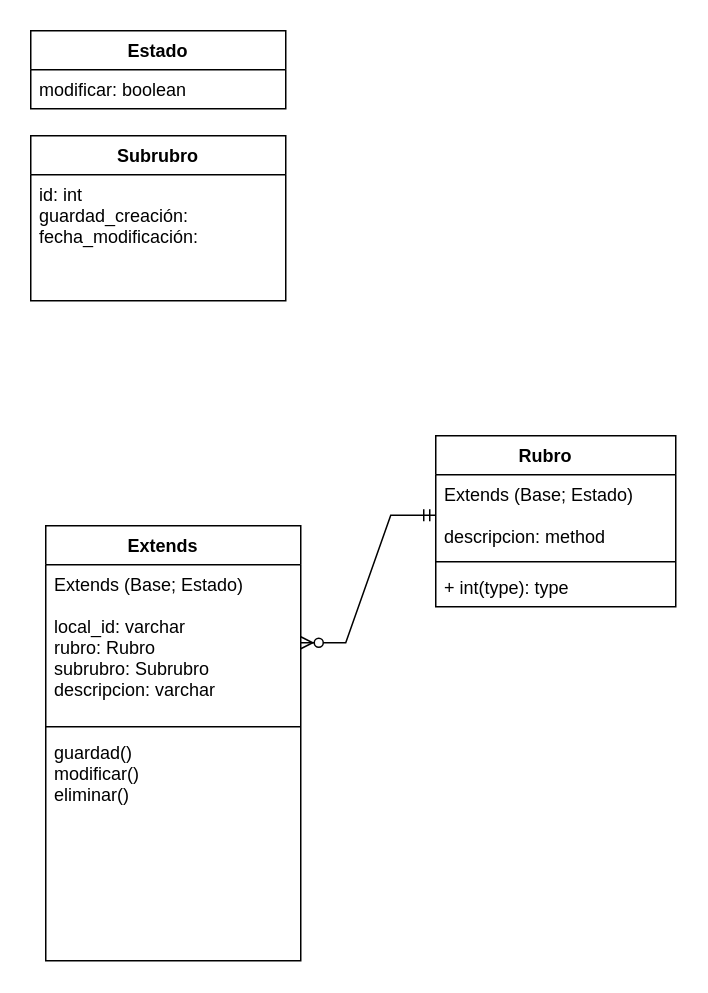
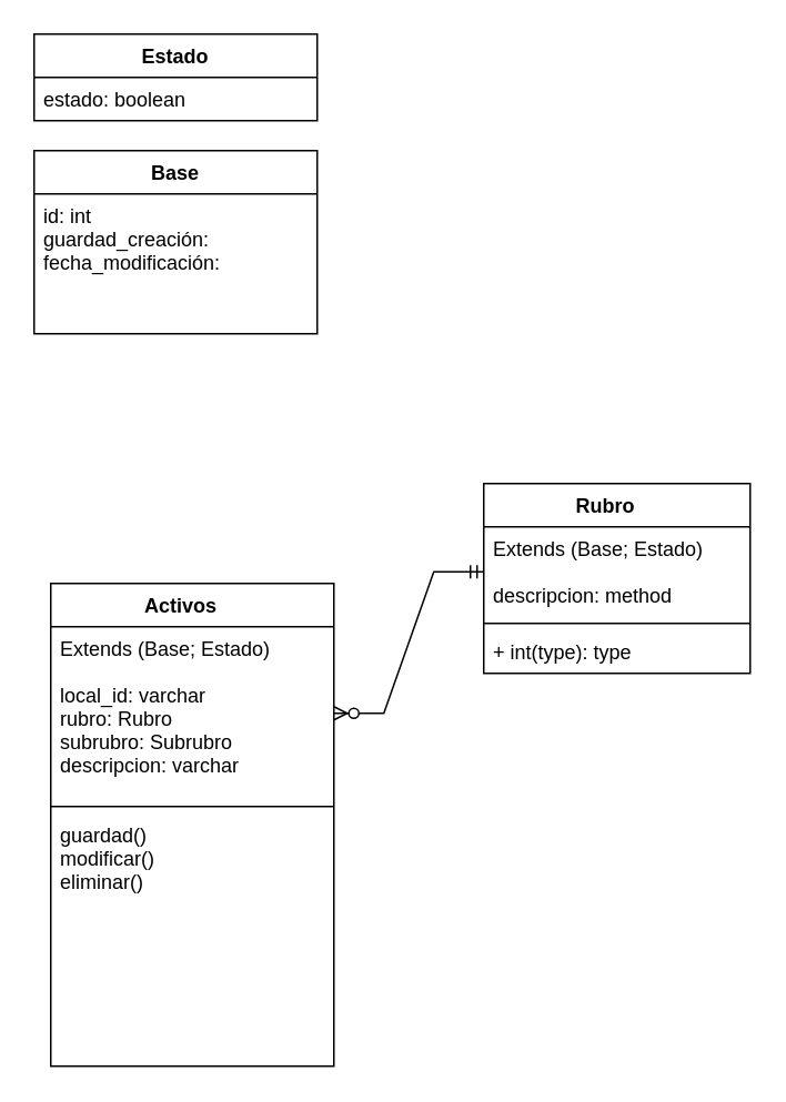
- <mxCell id="14" value="modificar: boolean" style="text;strokeColor=none;fillColor=none;align=left;verticalAlign=top;spacingLeft=4;spacingRight=4;overflow=hidden;rotatable=0;points=[[0,0.5],[1,0.5]];portConstraint=eastwest;" vertex="1" parent="13"><mxGeometry y="26" width="170" height="26" as="geometry" /></mxCell>
+ <mxCell id="14" value="estado: boolean" style="text;strokeColor=none;fillColor=none;align=left;verticalAlign=top;spacingLeft=4;spacingRight=4;overflow=hidden;rotatable=0;points=[[0,0.5],[1,0.5]];portConstraint=eastwest;" vertex="1" parent="13"><mxGeometry y="26" width="170" height="26" as="geometry" /></mxCell>
- <mxCell id="10" value="Subrubro" style="swimlane;fontStyle=1;align=center;verticalAlign=top;childLayout=stackLayout;horizontal=1;startSize=26;horizontalStack=0;resizeParent=1;resizeParentMax=0;resizeLast=0;collapsible=1;marginBottom=0;" vertex="1" parent="1"><mxGeometry x="20" y="90" width="170" height="110" as="geometry" /></mxCell>
+ <mxCell id="10" value="Base" style="swimlane;fontStyle=1;align=center;verticalAlign=top;childLayout=stackLayout;horizontal=1;startSize=26;horizontalStack=0;resizeParent=1;resizeParentMax=0;resizeLast=0;collapsible=1;marginBottom=0;" vertex="1" parent="1"><mxGeometry x="20" y="90" width="170" height="110" as="geometry" /></mxCell>
- <mxCell id="2" value="Extends    " style="swimlane;fontStyle=1;align=center;verticalAlign=top;childLayout=stackLayout;horizontal=1;startSize=26;horizontalStack=0;resizeParent=1;resizeParentMax=0;resizeLast=0;collapsible=1;marginBottom=0;" vertex="1" parent="1"><mxGeometry x="30" y="350" width="170" height="290" as="geometry"><mxRectangle x="40" y="30" width="90" height="26" as="alternateBounds" /></mxGeometry></mxCell>
+ <mxCell id="2" value="Activos    " style="swimlane;fontStyle=1;align=center;verticalAlign=top;childLayout=stackLayout;horizontal=1;startSize=26;horizontalStack=0;resizeParent=1;resizeParentMax=0;resizeLast=0;collapsible=1;marginBottom=0;" vertex="1" parent="1"><mxGeometry x="30" y="350" width="170" height="290" as="geometry"><mxRectangle x="40" y="30" width="90" height="26" as="alternateBounds" /></mxGeometry></mxCell>
